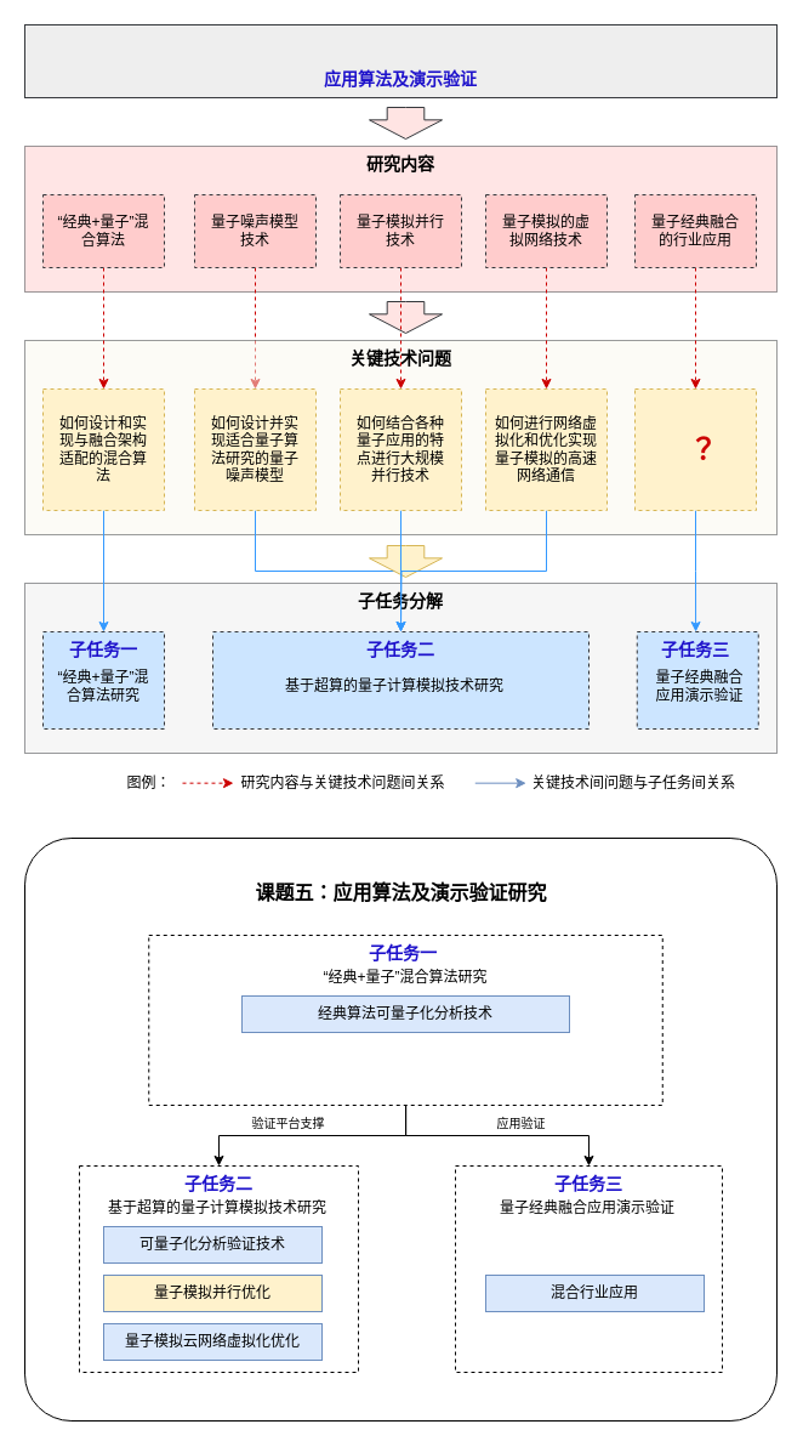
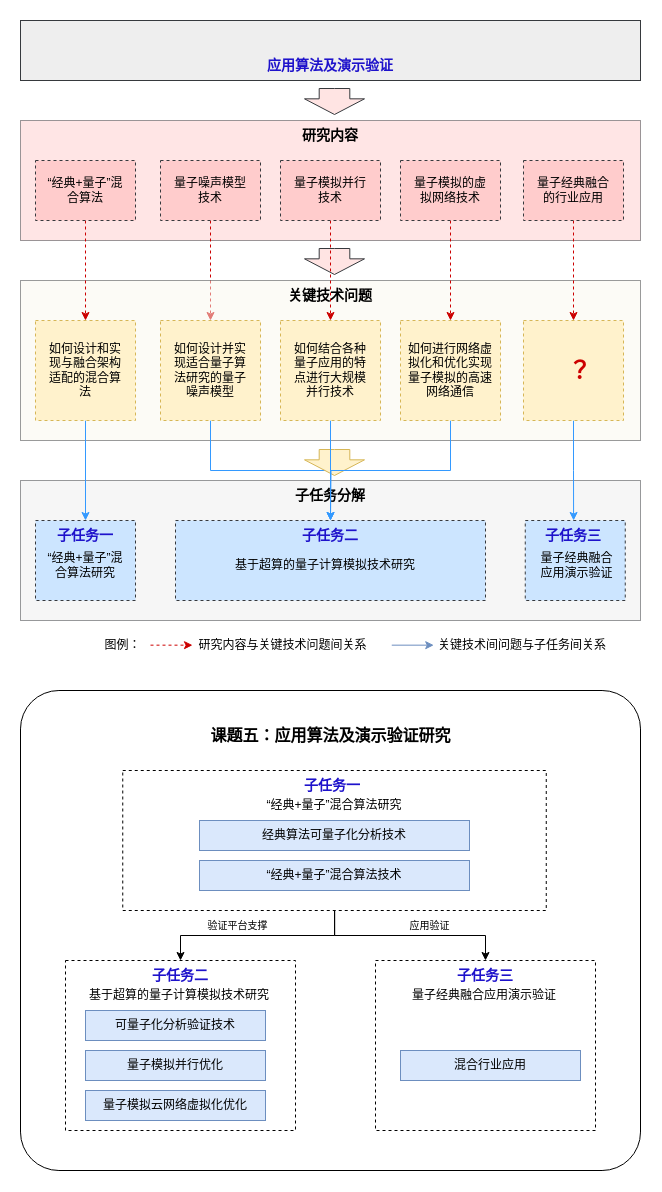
+ <mxCell id="69" value="“经典+量子”混合算法技术" style="rounded=0;whiteSpace=wrap;html=1;fillColor=#dae8fc;strokeColor=#6c8ebf;" parent="1" vertex="1"><mxGeometry x="199" y="860" width="270" height="30" as="geometry" /></mxCell>
- <mxCell id="36" value="量子模拟并行优化" style="rounded=0;whiteSpace=wrap;html=1;fillColor=#fff2cc;strokeColor=#6c8ebf;" parent="1" vertex="1"><mxGeometry x="85" y="1050" width="180" height="30" as="geometry" /></mxCell>
+ <mxCell id="36" value="量子模拟并行优化" style="rounded=0;whiteSpace=wrap;html=1;fillColor=#dae8fc;strokeColor=#6c8ebf;" parent="1" vertex="1"><mxGeometry x="85" y="1050" width="180" height="30" as="geometry" /></mxCell>
